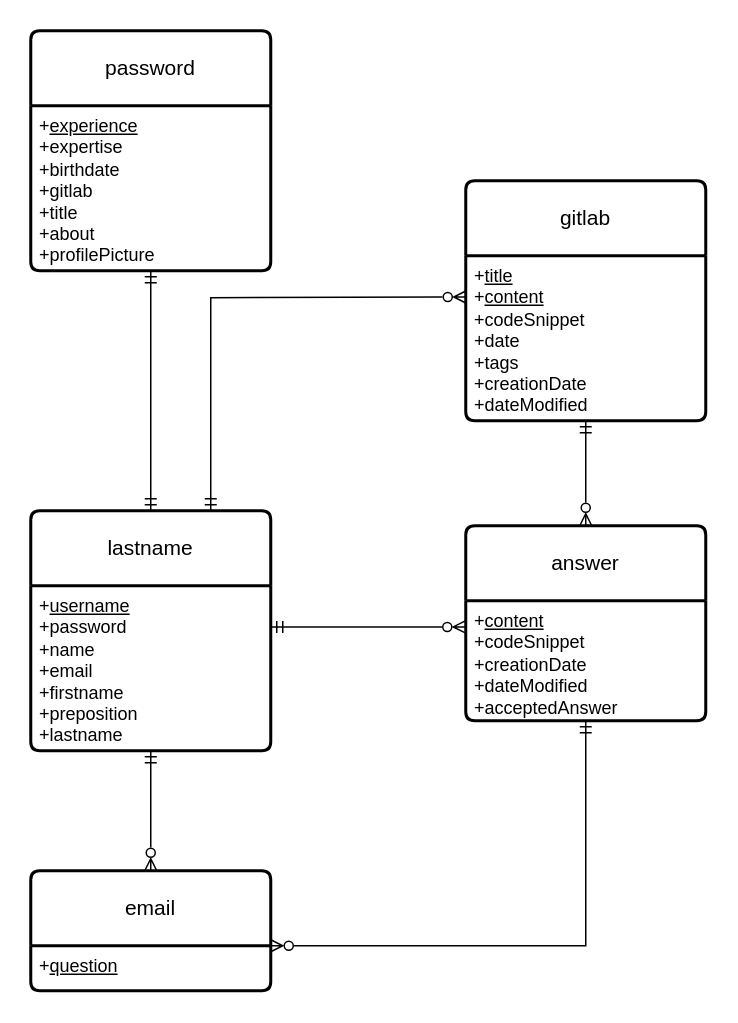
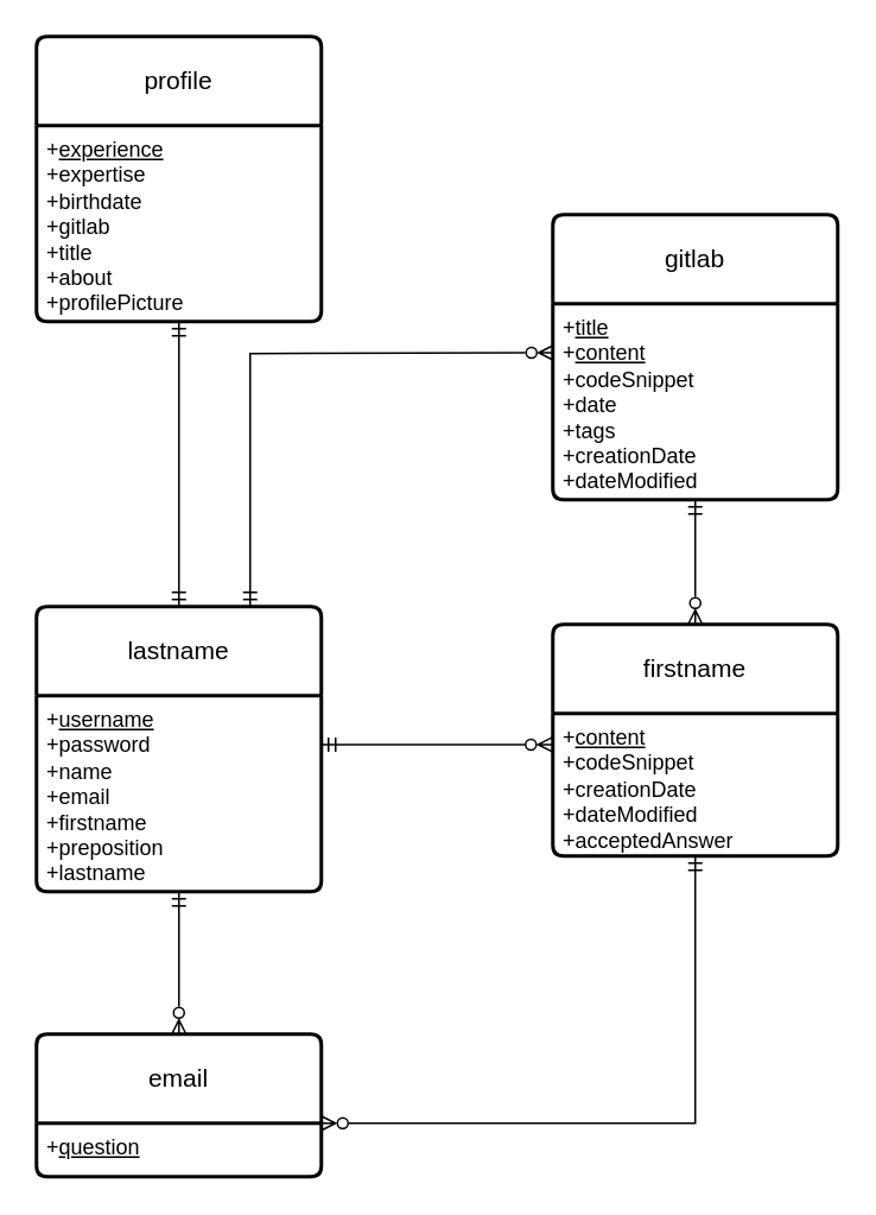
- <mxCell id="2" value="password" style="swimlane;childLayout=stackLayout;horizontal=1;startSize=50;horizontalStack=0;rounded=1;fontSize=14;fontStyle=0;strokeWidth=2;resizeParent=0;resizeLast=1;shadow=0;dashed=0;align=center;arcSize=4;whiteSpace=wrap;html=1;" parent="1" vertex="1"><mxGeometry x="20" y="20" width="160" height="160" as="geometry" /></mxCell>
+ <mxCell id="2" value="profile" style="swimlane;childLayout=stackLayout;horizontal=1;startSize=50;horizontalStack=0;rounded=1;fontSize=14;fontStyle=0;strokeWidth=2;resizeParent=0;resizeLast=1;shadow=0;dashed=0;align=center;arcSize=4;whiteSpace=wrap;html=1;" parent="1" vertex="1"><mxGeometry x="20" y="20" width="160" height="160" as="geometry" /></mxCell>
- <mxCell id="10" value="answer" style="swimlane;childLayout=stackLayout;horizontal=1;startSize=50;horizontalStack=0;rounded=1;fontSize=14;fontStyle=0;strokeWidth=2;resizeParent=0;resizeLast=1;shadow=0;dashed=0;align=center;arcSize=4;whiteSpace=wrap;html=1;" parent="1" vertex="1"><mxGeometry x="310" y="350" width="160" height="130" as="geometry" /></mxCell>
+ <mxCell id="10" value="firstname" style="swimlane;childLayout=stackLayout;horizontal=1;startSize=50;horizontalStack=0;rounded=1;fontSize=14;fontStyle=0;strokeWidth=2;resizeParent=0;resizeLast=1;shadow=0;dashed=0;align=center;arcSize=4;whiteSpace=wrap;html=1;" parent="1" vertex="1"><mxGeometry x="310" y="350" width="160" height="130" as="geometry" /></mxCell>
